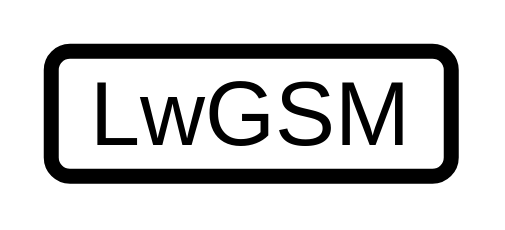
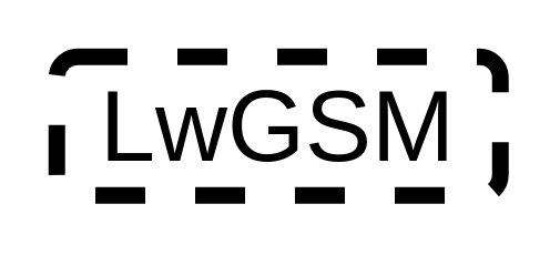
- <mxCell id="2" value="LwGSM" style="rounded=1;whiteSpace=wrap;html=1;strokeWidth=6;fontSize=36;shadow=0;" parent="1" vertex="1"><mxGeometry x="20" y="20" width="160" height="50" as="geometry" /></mxCell>
+ <mxCell id="2" value="LwGSM" style="rounded=1;whiteSpace=wrap;html=1;strokeWidth=6;fontSize=36;shadow=0;dashed=1;" parent="1" vertex="1"><mxGeometry x="20" y="20" width="160" height="50" as="geometry" /></mxCell>
